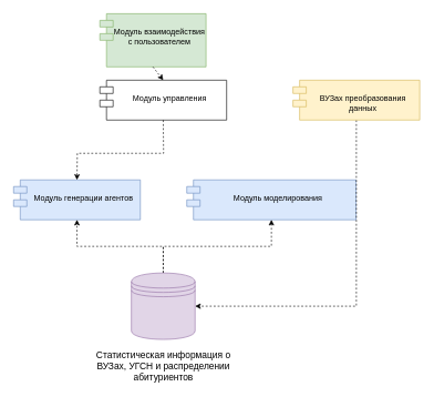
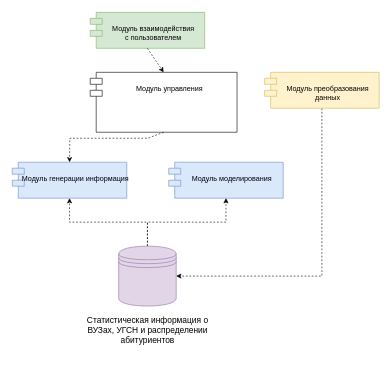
- <mxCell id="2" value="&#10;Модуль взаимодействия&#10;с пользователем" style="shape=module;align=left;spacingLeft=20;align=center;verticalAlign=top;fillColor=#d5e8d4;strokeColor=#82b366;" vertex="1" parent="1"><mxGeometry x="150" y="20" width="160" height="80" as="geometry" /></mxCell>
+ <mxCell id="2" value="&#10;Модуль взаимодействия&#10;с пользователем" style="shape=module;align=left;spacingLeft=20;align=center;verticalAlign=top;fillColor=#d5e8d4;strokeColor=#82b366;" vertex="1" parent="1"><mxGeometry x="150" y="20" width="191" height="60" as="geometry" /></mxCell>
- <mxCell id="7" value="&#10;ВУЗах преобразования&#10;данных" style="shape=module;align=left;spacingLeft=20;align=center;verticalAlign=top;fillColor=#fff2cc;strokeColor=#d6b656;" vertex="1" parent="1"><mxGeometry x="441" y="120" width="191" height="60" as="geometry" /></mxCell>
+ <mxCell id="7" value="&#10;Модуль преобразования&#10;данных" style="shape=module;align=left;spacingLeft=20;align=center;verticalAlign=top;fillColor=#fff2cc;strokeColor=#d6b656;" vertex="1" parent="1"><mxGeometry x="441" y="120" width="191" height="60" as="geometry" /></mxCell>
- <mxCell id="3" value="&#10;Модуль управления" style="shape=module;align=left;spacingLeft=20;align=center;verticalAlign=top;" vertex="1" parent="1"><mxGeometry x="150" y="120" width="191" height="60" as="geometry" /></mxCell>
+ <mxCell id="3" value="&#10;Модуль управления" style="shape=module;align=left;spacingLeft=20;align=center;verticalAlign=top;" vertex="1" parent="1"><mxGeometry x="150" y="120" width="245" height="100" as="geometry" /></mxCell>
- <mxCell id="4" value="&#10;Модуль генерации агентов" style="shape=module;align=left;spacingLeft=20;align=center;verticalAlign=top;fillColor=#dae8fc;strokeColor=#6c8ebf;" vertex="1" parent="1"><mxGeometry x="20" y="270" width="191" height="60" as="geometry" /></mxCell>
+ <mxCell id="4" value="&#10;Модуль генерации информация" style="shape=module;align=left;spacingLeft=20;align=center;verticalAlign=top;fillColor=#dae8fc;strokeColor=#6c8ebf;" vertex="1" parent="1"><mxGeometry x="20" y="270" width="191" height="60" as="geometry" /></mxCell>
- <mxCell id="5" value="&#10;Модуль моделирования" style="shape=module;align=left;spacingLeft=20;align=center;verticalAlign=top;fillColor=#dae8fc;strokeColor=#6c8ebf;" vertex="1" parent="1"><mxGeometry x="281" y="270" width="255" height="60" as="geometry" /></mxCell>
+ <mxCell id="5" value="&#10;Модуль моделирования" style="shape=module;align=left;spacingLeft=20;align=center;verticalAlign=top;fillColor=#dae8fc;strokeColor=#6c8ebf;" vertex="1" parent="1"><mxGeometry x="281" y="270" width="191" height="60" as="geometry" /></mxCell>
